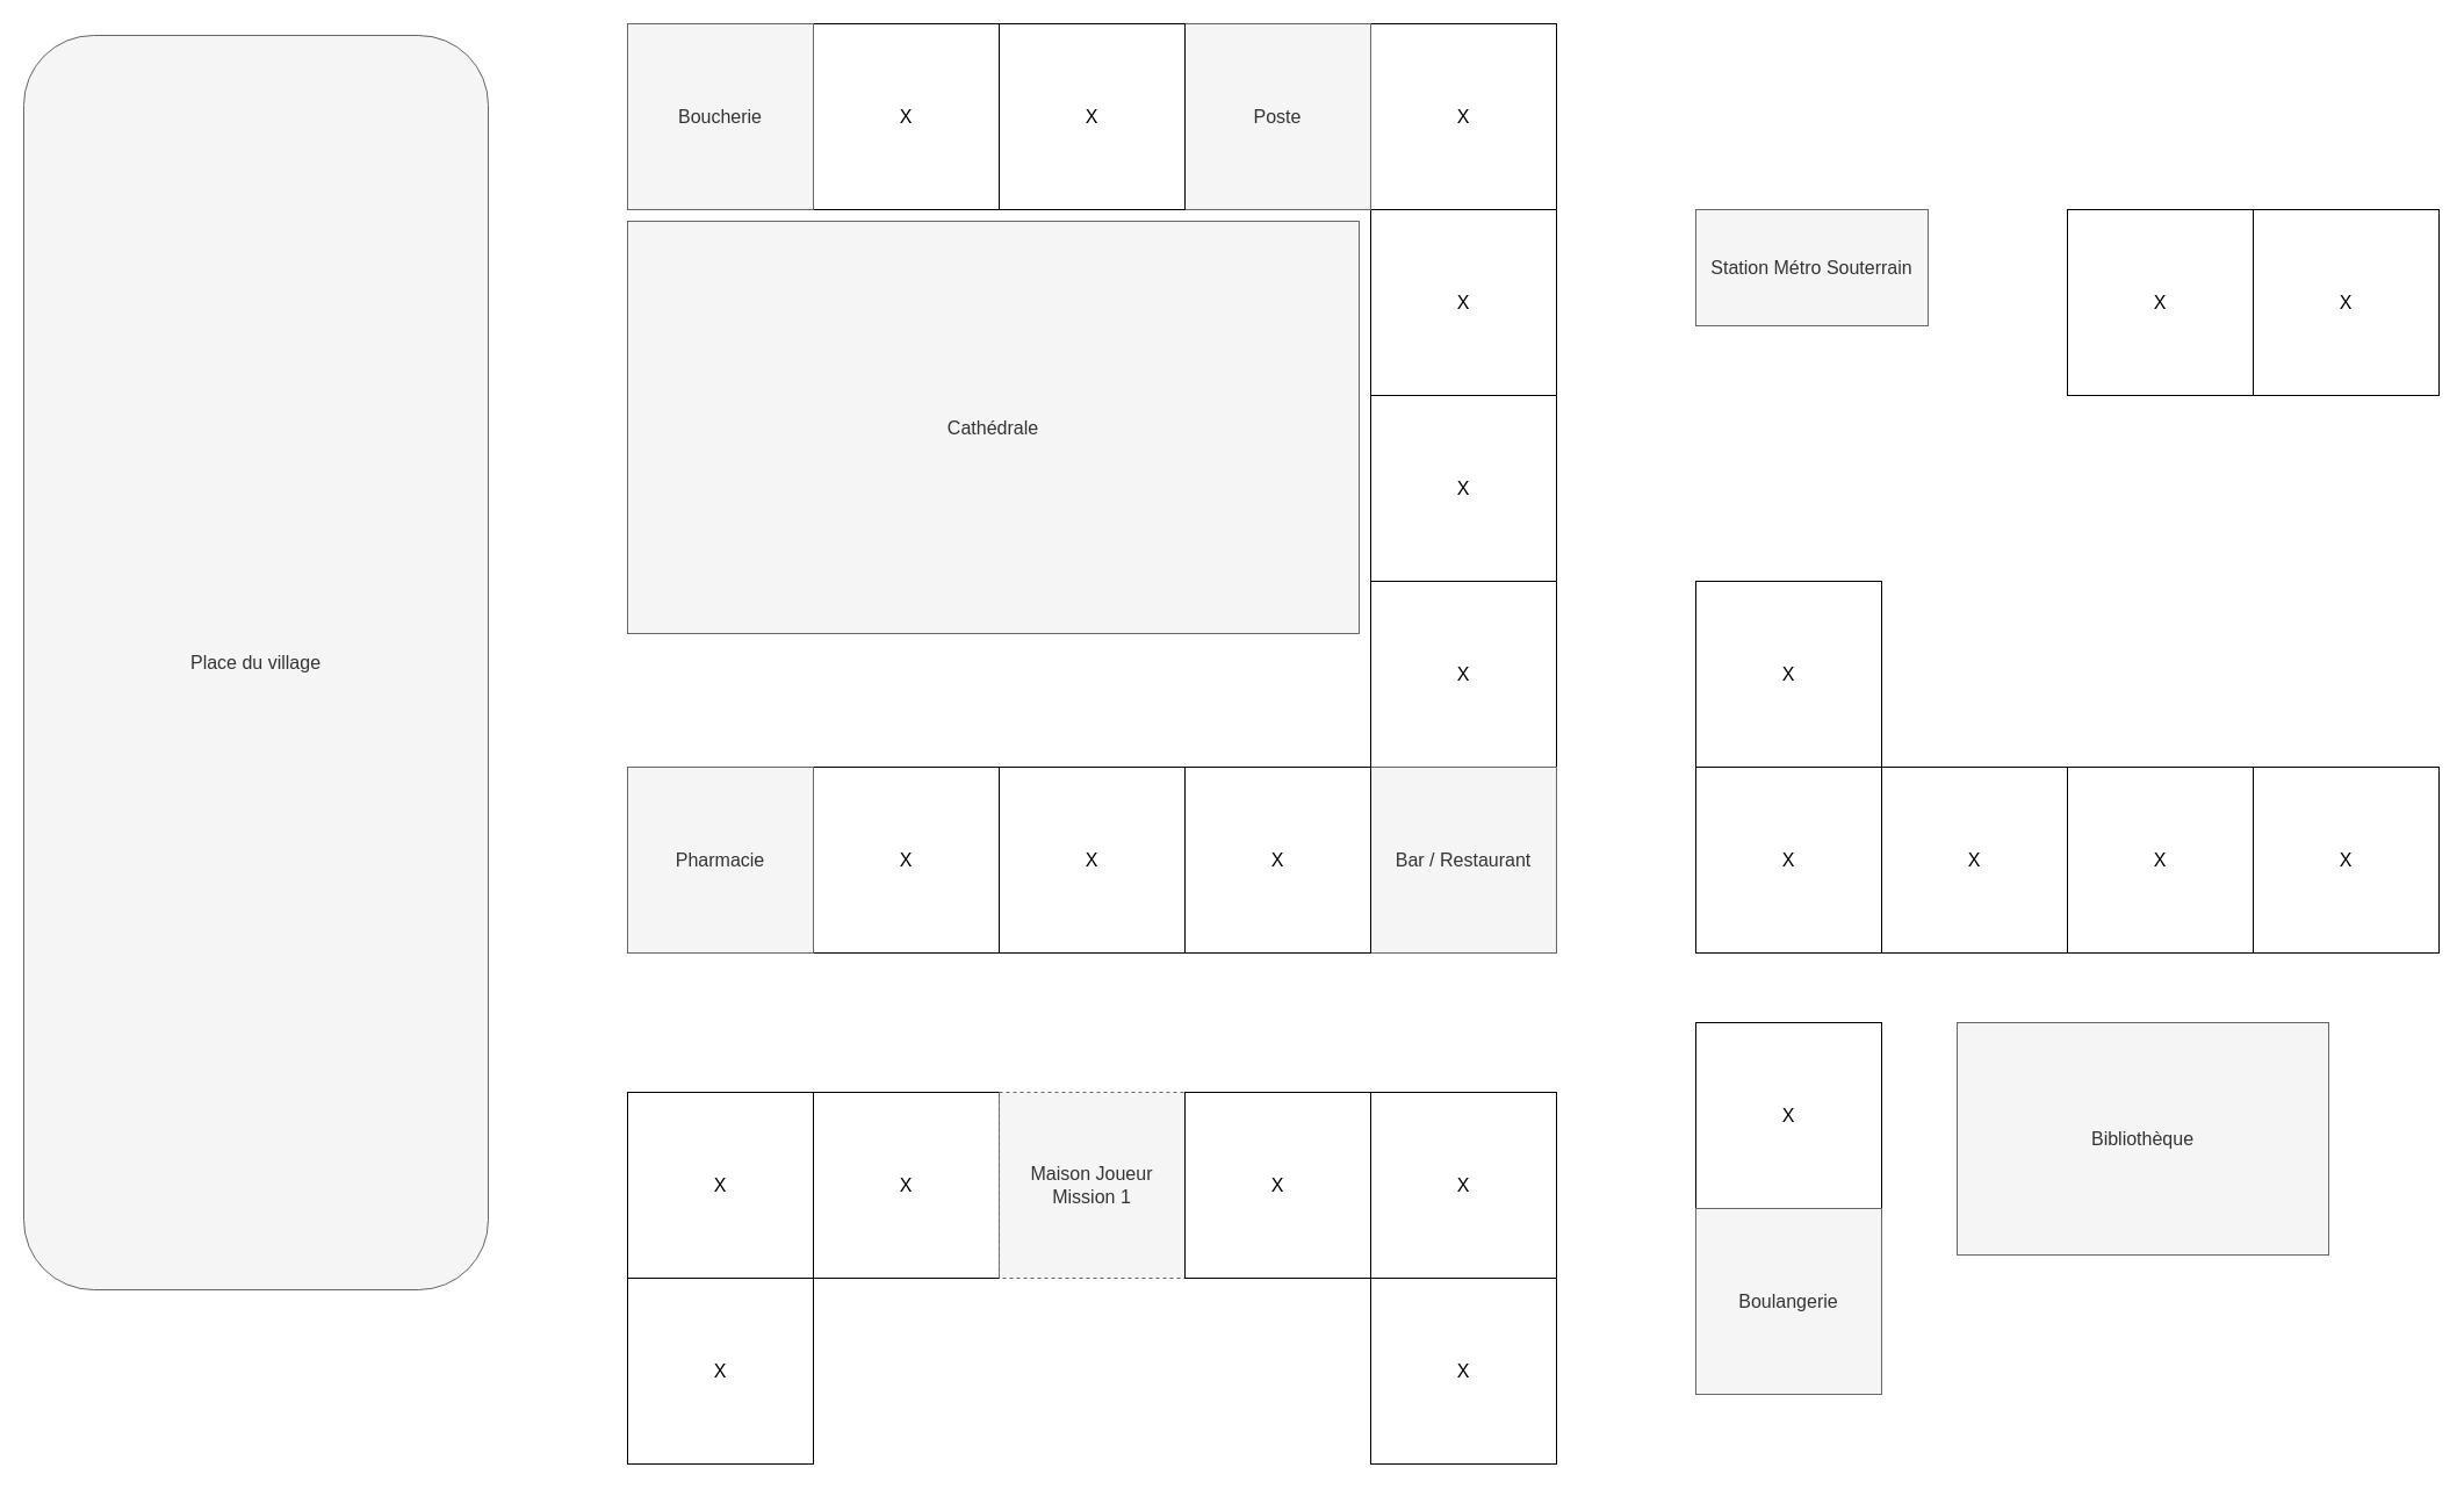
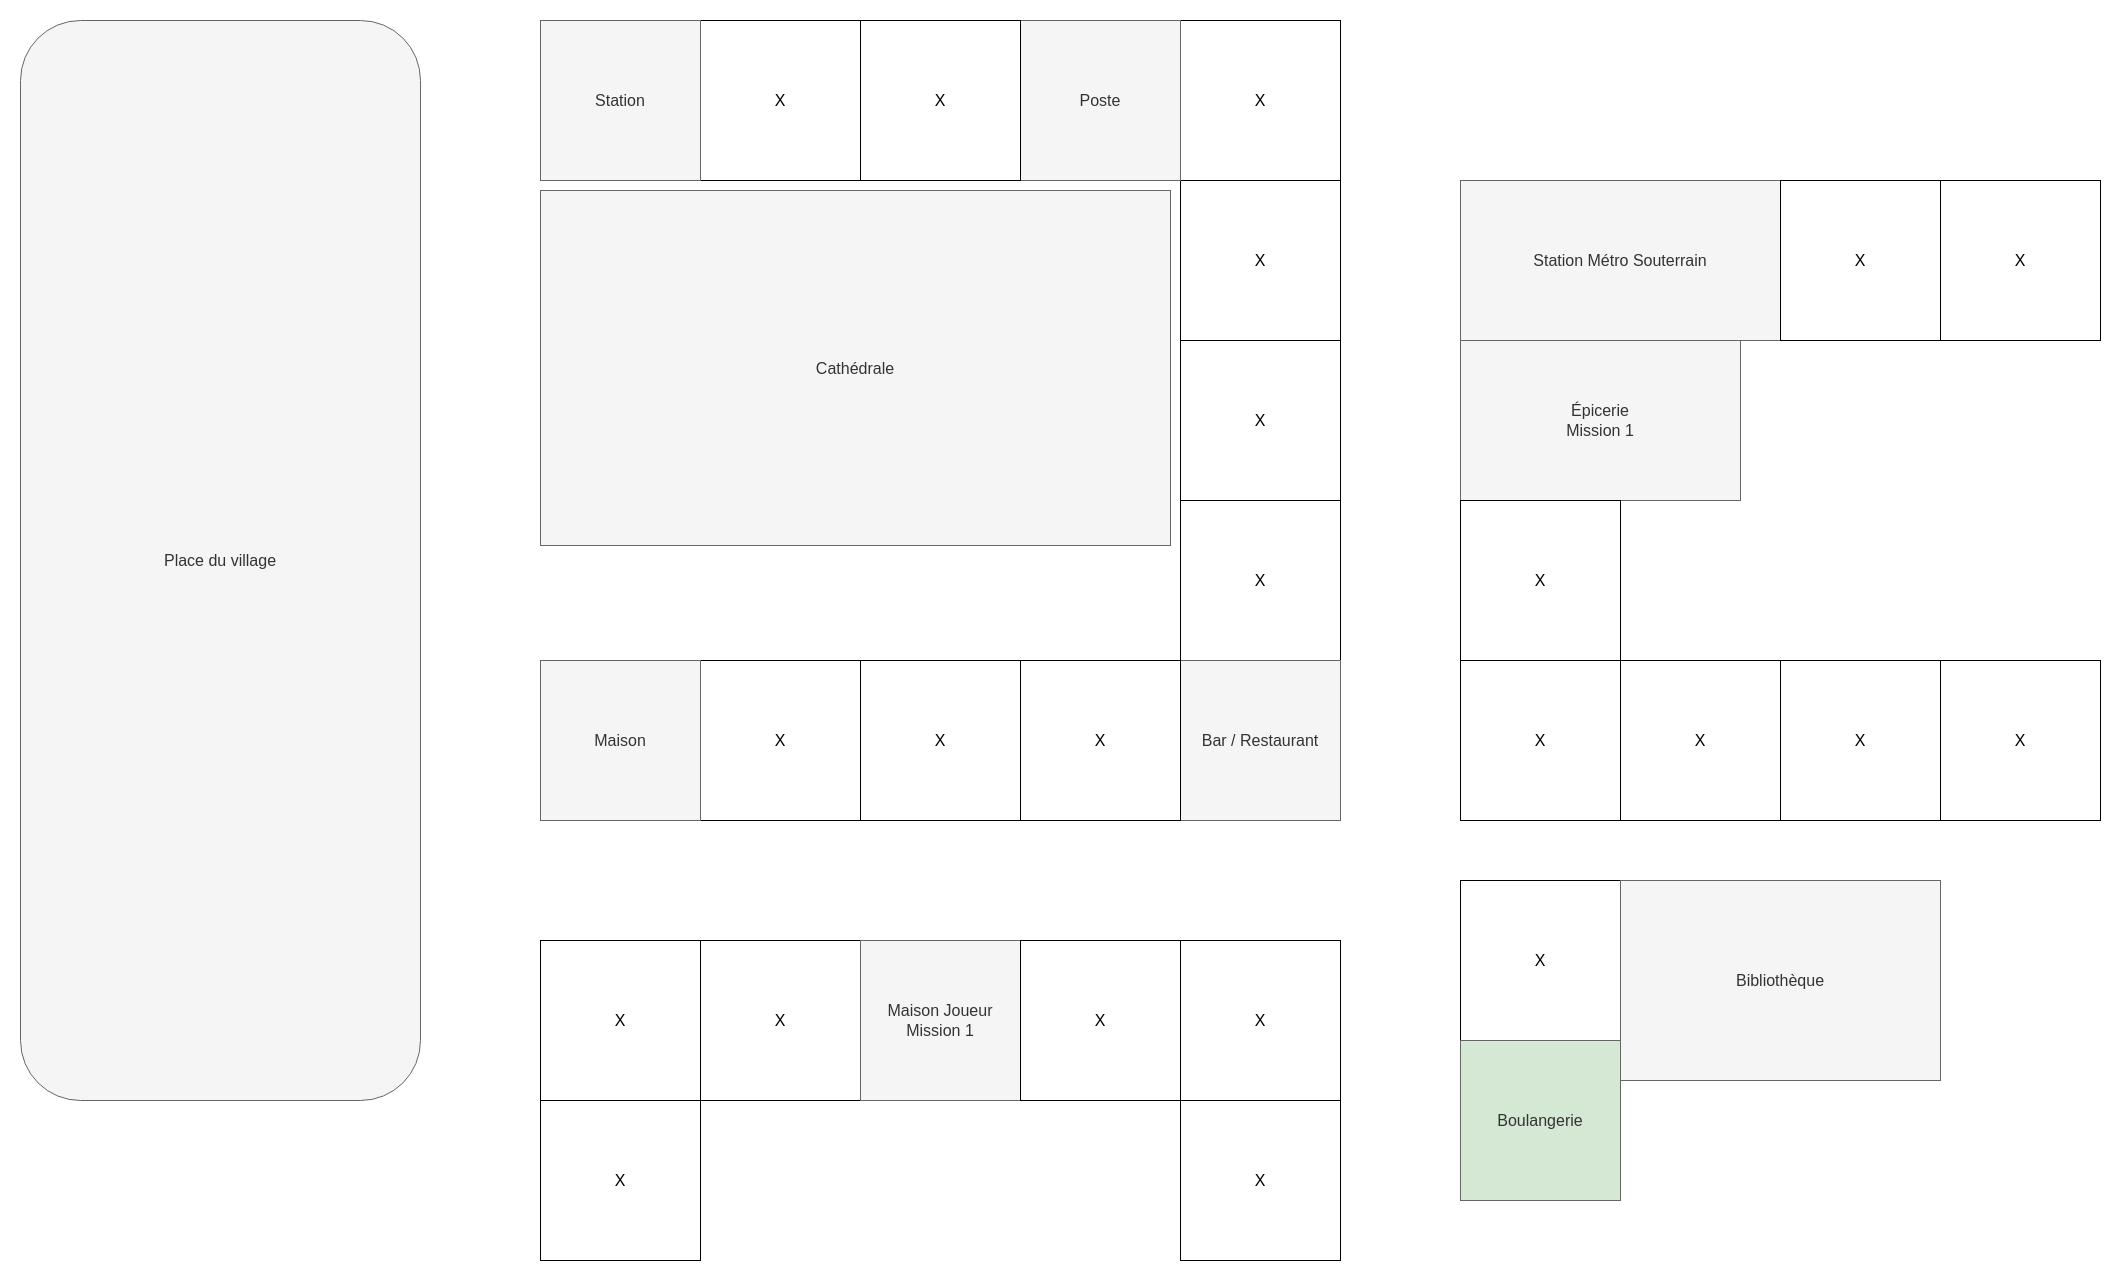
- <mxCell id="26" value="Boucherie" style="rounded=0;whiteSpace=wrap;html=1;fontSize=16;fillColor=#f5f5f5;fontColor=#333333;strokeColor=#666666;" vertex="1" parent="1"><mxGeometry x="540" y="20" width="160" height="160" as="geometry" /></mxCell>
+ <mxCell id="26" value="Station" style="rounded=0;whiteSpace=wrap;html=1;fontSize=16;fillColor=#f5f5f5;fontColor=#333333;strokeColor=#666666;" vertex="1" parent="1"><mxGeometry x="540" y="20" width="160" height="160" as="geometry" /></mxCell>
- <mxCell id="21" value="Station Métro Souterrain" style="rounded=0;whiteSpace=wrap;html=1;fontSize=16;fillColor=#f5f5f5;fontColor=#333333;strokeColor=#666666;" vertex="1" parent="1"><mxGeometry x="1460" y="180" width="200" height="100" as="geometry" /></mxCell>
+ <mxCell id="21" value="Station Métro Souterrain" style="rounded=0;whiteSpace=wrap;html=1;fontSize=16;fillColor=#f5f5f5;fontColor=#333333;strokeColor=#666666;" vertex="1" parent="1"><mxGeometry x="1460" y="180" width="320" height="160" as="geometry" /></mxCell>
+ <mxCell id="2" value="Épicerie&lt;br style=&quot;font-size: 16px;&quot;&gt;Mission 1" style="rounded=0;whiteSpace=wrap;html=1;fontSize=16;fillColor=#f5f5f5;fontColor=#333333;strokeColor=#666666;" vertex="1" parent="1"><mxGeometry x="1460" y="340" width="280" height="160" as="geometry" /></mxCell>
- <mxCell id="33" value="Place du village" style="rounded=1;whiteSpace=wrap;html=1;fontSize=16;fillColor=#f5f5f5;fontColor=#333333;strokeColor=#666666;" vertex="1" parent="1"><mxGeometry x="20" y="30" width="400" height="1080" as="geometry" /></mxCell>
+ <mxCell id="33" value="Place du village" style="rounded=1;whiteSpace=wrap;html=1;fontSize=16;fillColor=#f5f5f5;fontColor=#333333;strokeColor=#666666;" vertex="1" parent="1"><mxGeometry x="20" y="20" width="400" height="1080" as="geometry" /></mxCell>
- <mxCell id="11" value="Pharmacie" style="rounded=0;whiteSpace=wrap;html=1;fontSize=16;fillColor=#f5f5f5;fontColor=#333333;strokeColor=#666666;" vertex="1" parent="1"><mxGeometry x="540" y="660" width="160" height="160" as="geometry" /></mxCell>
+ <mxCell id="11" value="Maison" style="rounded=0;whiteSpace=wrap;html=1;fontSize=16;fillColor=#f5f5f5;fontColor=#333333;strokeColor=#666666;" vertex="1" parent="1"><mxGeometry x="540" y="660" width="160" height="160" as="geometry" /></mxCell>
- <mxCell id="32" value="Bibliothèque" style="rounded=0;whiteSpace=wrap;html=1;fontSize=16;fillColor=#f5f5f5;fontColor=#333333;strokeColor=#666666;" vertex="1" parent="1"><mxGeometry x="1685" y="880" width="320" height="200" as="geometry" /></mxCell>
+ <mxCell id="32" value="Bibliothèque" style="rounded=0;whiteSpace=wrap;html=1;fontSize=16;fillColor=#f5f5f5;fontColor=#333333;strokeColor=#666666;" vertex="1" parent="1"><mxGeometry x="1620" y="880" width="320" height="200" as="geometry" /></mxCell>
- <mxCell id="14" value="Maison Joueur&lt;br&gt;Mission 1" style="rounded=0;whiteSpace=wrap;html=1;fontSize=16;fillColor=#f5f5f5;fontColor=#333333;strokeColor=#666666;dashed=1;" vertex="1" parent="1"><mxGeometry x="860" y="940" width="160" height="160" as="geometry" /></mxCell>
+ <mxCell id="14" value="Maison Joueur&lt;br&gt;Mission 1" style="rounded=0;whiteSpace=wrap;html=1;fontSize=16;fillColor=#f5f5f5;fontColor=#333333;strokeColor=#666666;" vertex="1" parent="1"><mxGeometry x="860" y="940" width="160" height="160" as="geometry" /></mxCell>
- <mxCell id="18" value="Boulangerie" style="rounded=0;whiteSpace=wrap;html=1;fontSize=16;fillColor=#f5f5f5;fontColor=#333333;strokeColor=#666666;" vertex="1" parent="1"><mxGeometry x="1460" y="1040" width="160" height="160" as="geometry" /></mxCell>
+ <mxCell id="18" value="Boulangerie" style="rounded=0;whiteSpace=wrap;html=1;fontSize=16;fillColor=#d5e8d4;fontColor=#333333;strokeColor=#666666;" vertex="1" parent="1"><mxGeometry x="1460" y="1040" width="160" height="160" as="geometry" /></mxCell>
